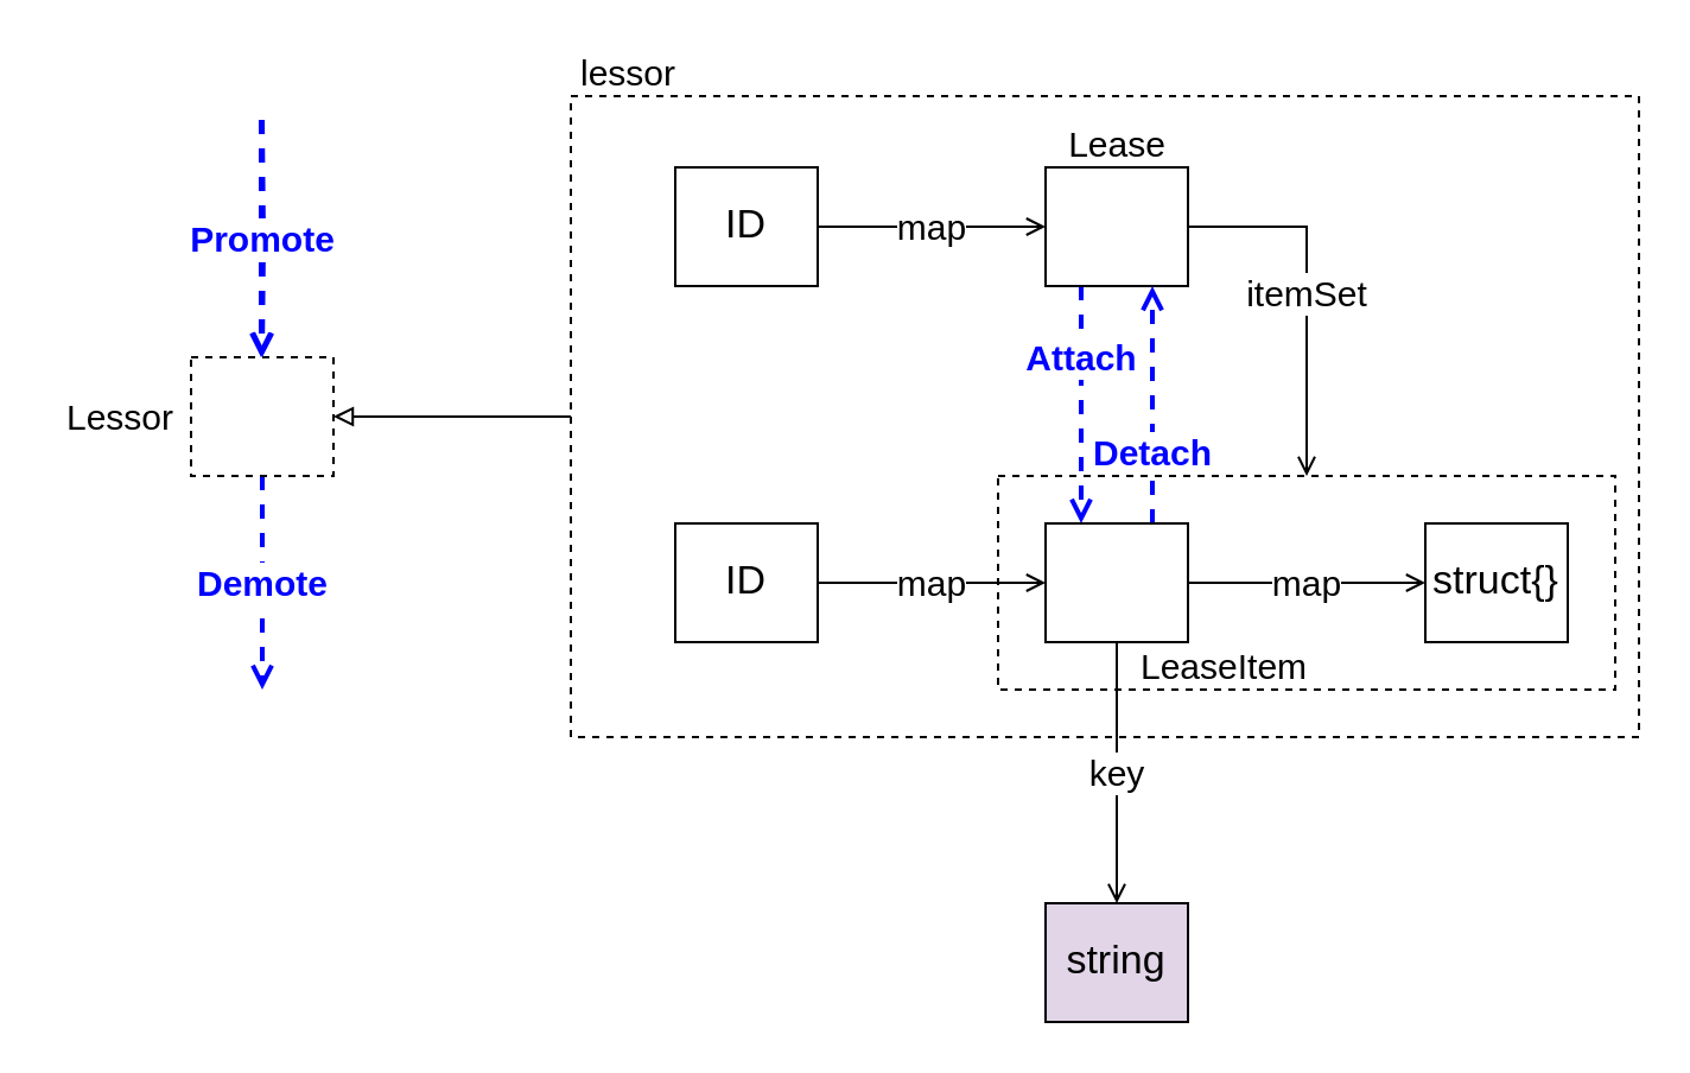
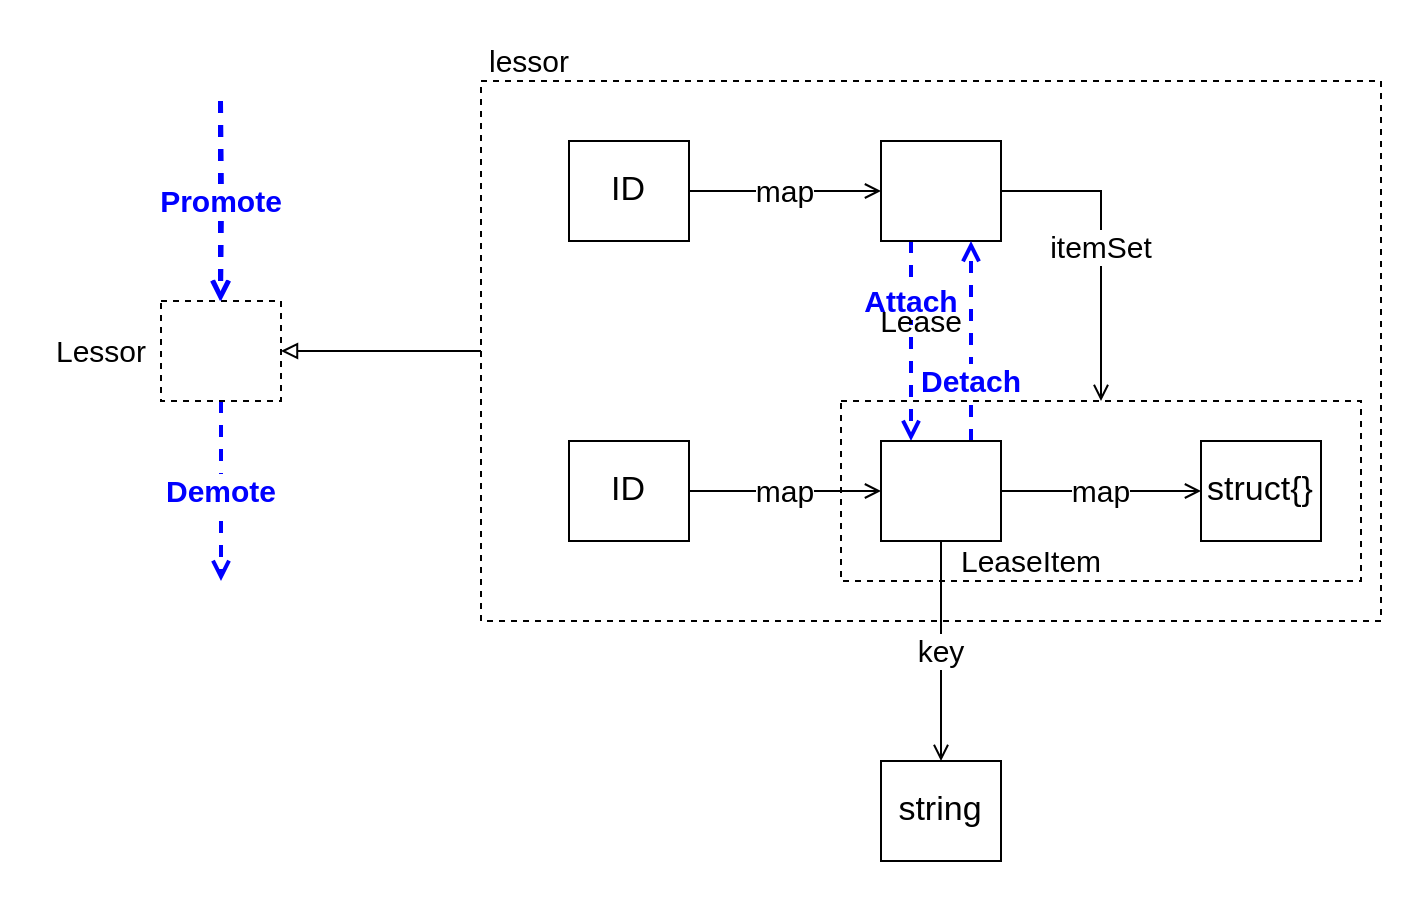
- <mxCell id="12" value="Lease" style="text;html=1;align=center;verticalAlign=middle;resizable=0;points=[];autosize=1;strokeColor=none;fillColor=none;fontSize=15;" parent="1" vertex="1"><mxGeometry x="440" y="50" width="60" height="20" as="geometry" /></mxCell>
+ <mxCell id="12" value="Lease" style="text;html=1;align=center;verticalAlign=middle;resizable=0;points=[];autosize=1;strokeColor=none;fillColor=none;fontSize=15;" parent="1" vertex="1"><mxGeometry x="430" y="150" width="60" height="20" as="geometry" /></mxCell>
- <mxCell id="17" value="string" style="rounded=0;whiteSpace=wrap;html=1;fontSize=17;fillColor=#e1d5e7;" parent="1" vertex="1"><mxGeometry x="440" y="380" width="60" height="50" as="geometry" /></mxCell>
+ <mxCell id="17" value="string" style="rounded=0;whiteSpace=wrap;html=1;fontSize=17;" parent="1" vertex="1"><mxGeometry x="440" y="380" width="60" height="50" as="geometry" /></mxCell>
